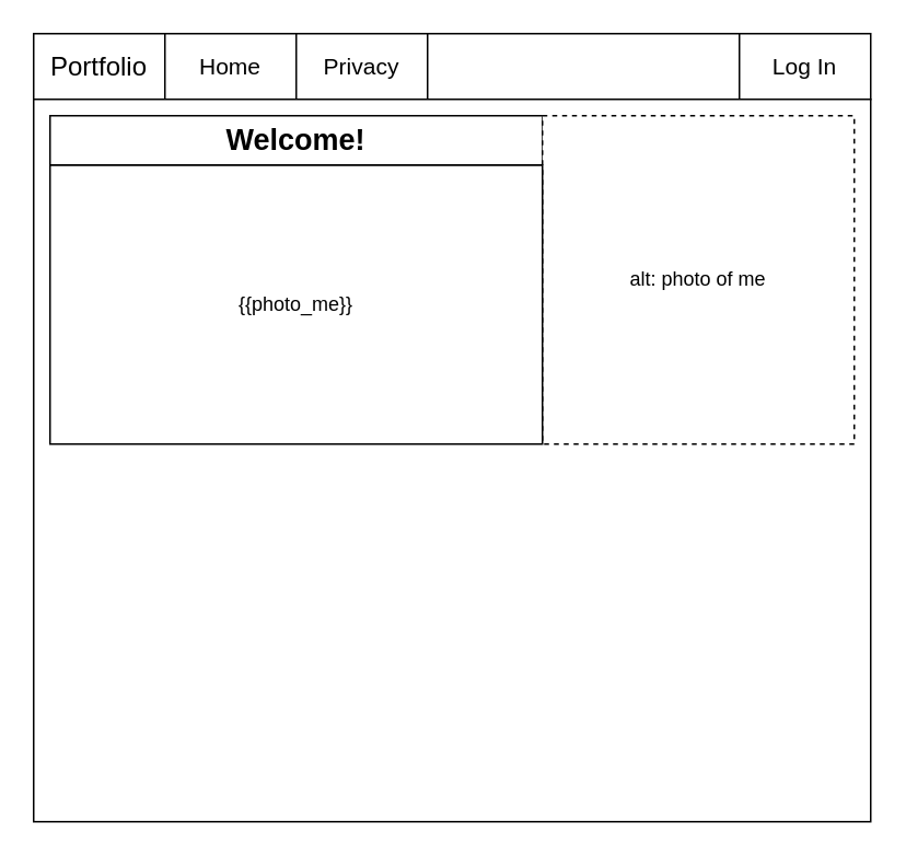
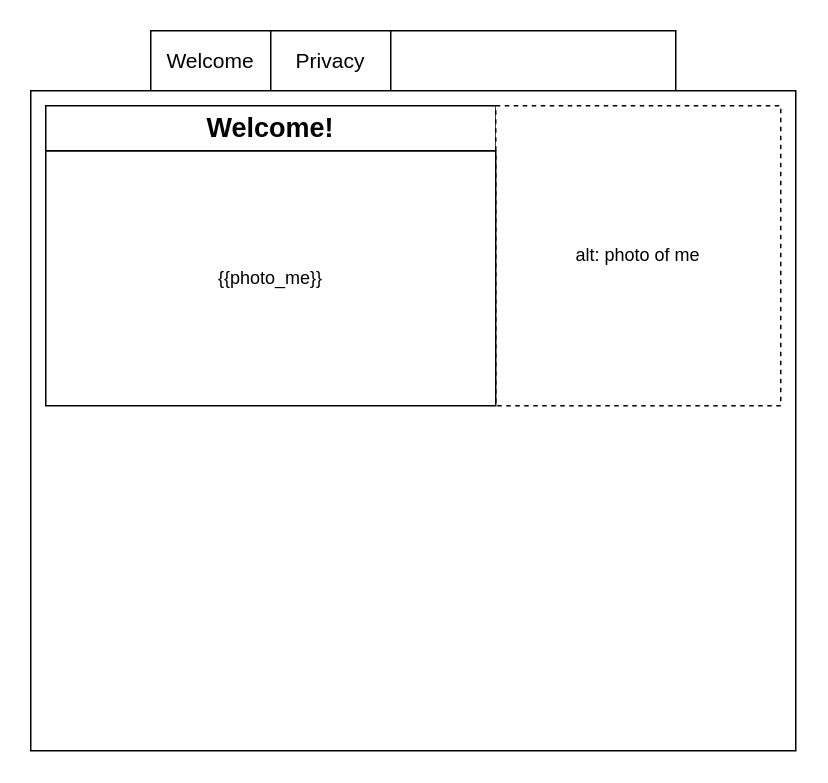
- <mxCell id="2" value="&lt;font style=&quot;font-size: 16px;&quot;&gt;Portfolio&lt;/font&gt;" style="rounded=0;whiteSpace=wrap;html=1;" vertex="1" parent="1"><mxGeometry x="20" y="20" width="80" height="40" as="geometry" /></mxCell>
- <mxCell id="3" value="&lt;font style=&quot;font-size: 14px;&quot;&gt;Home&lt;/font&gt;" style="rounded=0;whiteSpace=wrap;html=1;" vertex="1" parent="1"><mxGeometry x="100" y="20" width="80" height="40" as="geometry" /></mxCell>
+ <mxCell id="3" value="&lt;font style=&quot;font-size: 14px;&quot;&gt;Welcome&lt;/font&gt;" style="rounded=0;whiteSpace=wrap;html=1;" vertex="1" parent="1"><mxGeometry x="100" y="20" width="80" height="40" as="geometry" /></mxCell>
- <mxCell id="6" value="&lt;font style=&quot;font-size: 14px;&quot;&gt;Log In&lt;/font&gt;" style="rounded=0;whiteSpace=wrap;html=1;" vertex="1" parent="1"><mxGeometry x="450" y="20" width="80" height="40" as="geometry" /></mxCell>
